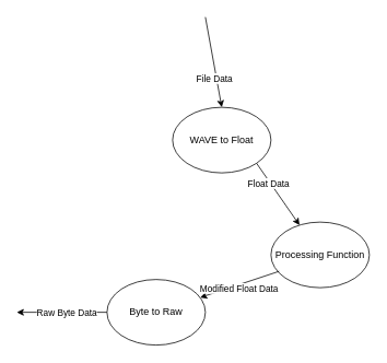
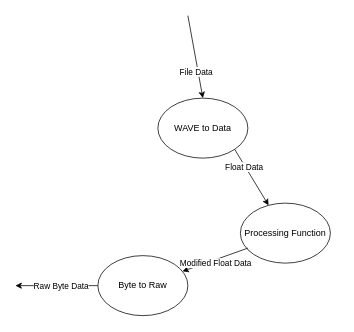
- <mxCell id="2" value="WAVE to Float" style="ellipse;whiteSpace=wrap;html=1;" vertex="1" parent="1"><mxGeometry x="210" y="130" width="120" height="80" as="geometry" /></mxCell>
+ <mxCell id="2" value="WAVE to Data" style="ellipse;whiteSpace=wrap;html=1;" vertex="1" parent="1"><mxGeometry x="210" y="130" width="120" height="80" as="geometry" /></mxCell>
- <mxCell id="3" value="Processing Function" style="ellipse;whiteSpace=wrap;html=1;" vertex="1" parent="1"><mxGeometry x="330" y="270" width="120" height="80" as="geometry" /></mxCell>
+ <mxCell id="3" value="Processing Function" style="ellipse;whiteSpace=wrap;html=1;" vertex="1" parent="1"><mxGeometry x="320" y="270" width="120" height="80" as="geometry" /></mxCell>
